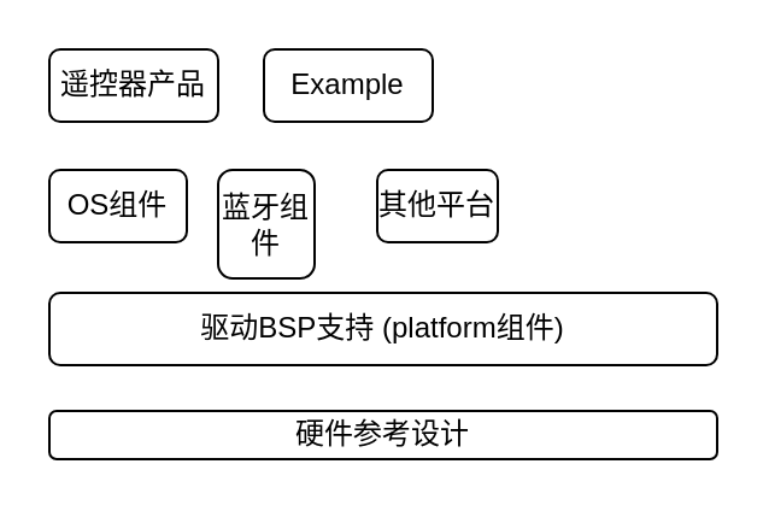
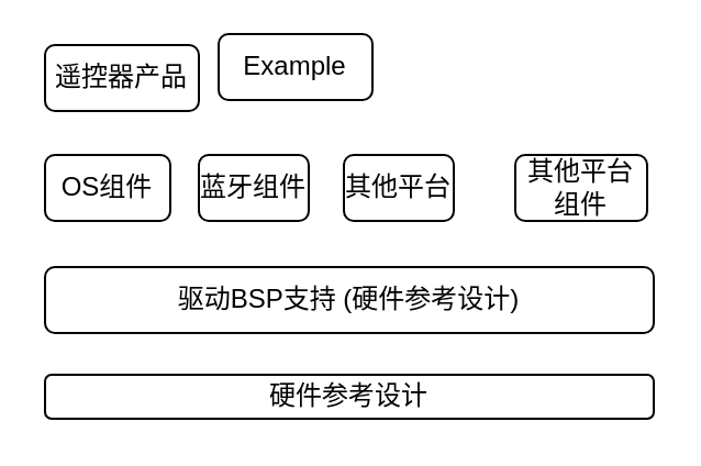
- <mxCell id="8" value="Example" style="rounded=1;whiteSpace=wrap;html=1;" parent="1" vertex="1"><mxGeometry x="109" y="20" width="70" height="30" as="geometry" /></mxCell>
+ <mxCell id="8" value="Example" style="rounded=1;whiteSpace=wrap;html=1;" parent="1" vertex="1"><mxGeometry x="99" y="15" width="70" height="30" as="geometry" /></mxCell>
+ <mxCell id="6" value="其他平台&lt;br&gt;组件" style="rounded=1;whiteSpace=wrap;html=1;" parent="1" vertex="1"><mxGeometry x="234" y="70" width="60" height="30" as="geometry" /></mxCell>
- <mxCell id="5" value="蓝牙组件" style="rounded=1;whiteSpace=wrap;html=1;" parent="1" vertex="1"><mxGeometry x="90" y="70" width="40" height="45" as="geometry" /></mxCell>
+ <mxCell id="5" value="蓝牙组件" style="rounded=1;whiteSpace=wrap;html=1;" parent="1" vertex="1"><mxGeometry x="90" y="70" width="50" height="30" as="geometry" /></mxCell>
- <mxCell id="3" value="驱动BSP支持 (platform组件)" style="rounded=1;whiteSpace=wrap;html=1;" parent="1" vertex="1"><mxGeometry x="20" y="121" width="277" height="30" as="geometry" /></mxCell>
+ <mxCell id="3" value="驱动BSP支持 (硬件参考设计)" style="rounded=1;whiteSpace=wrap;html=1;" parent="1" vertex="1"><mxGeometry x="20" y="121" width="277" height="30" as="geometry" /></mxCell>
